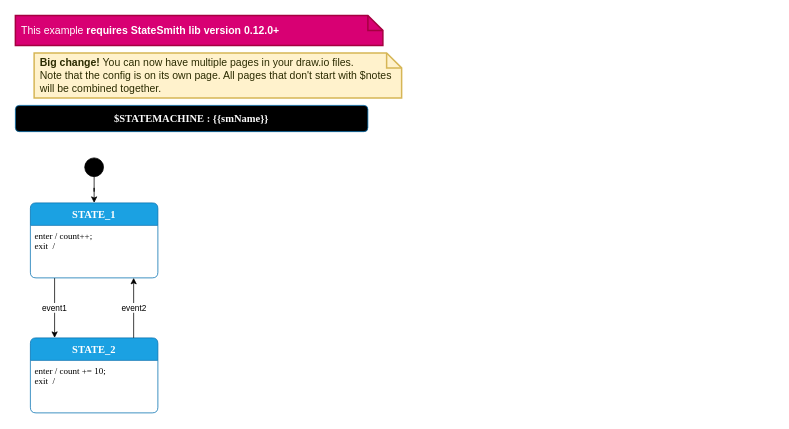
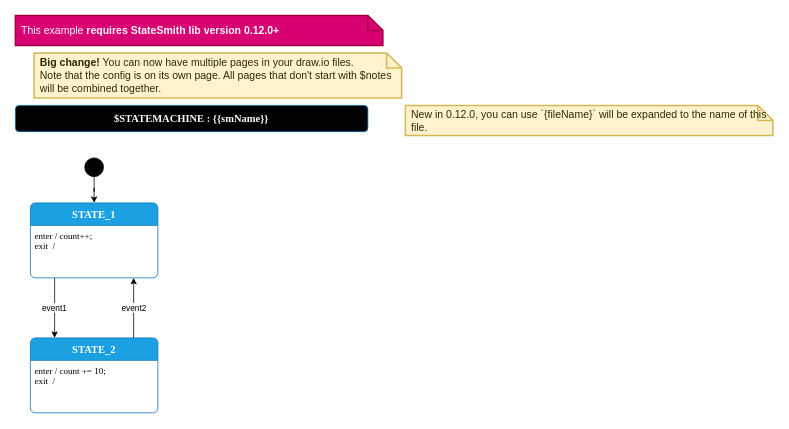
+ <mxCell id="13" value="New in 0.12.0, you can use `{fileName}` will be expanded to the name of this file." style="shape=note;strokeWidth=2;fontSize=14;size=20;whiteSpace=wrap;html=1;fillColor=#fff2cc;strokeColor=#d6b656;fontColor=#2B2B00;align=left;spacingLeft=6;" parent="1" vertex="1"><mxGeometry x="540" y="140" width="490" height="40" as="geometry" /></mxCell>
